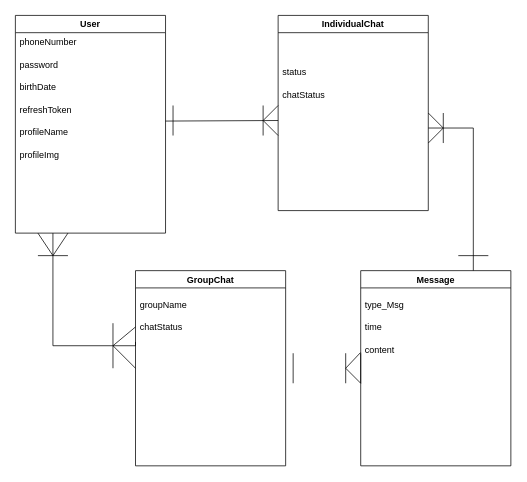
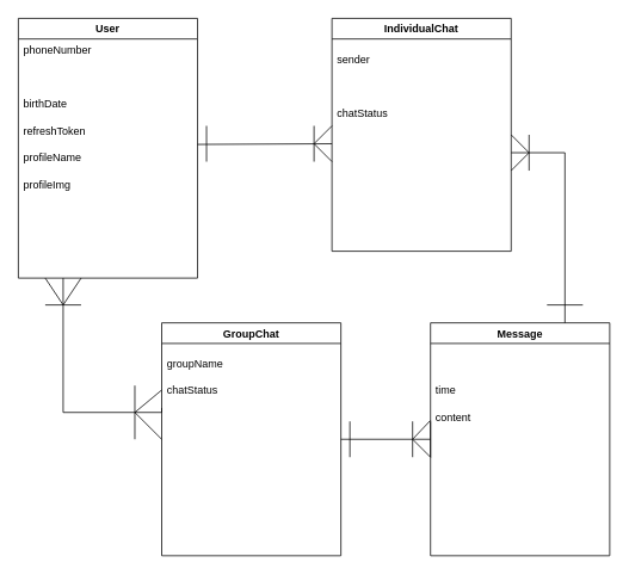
+ <mxCell id="11" value="sender" style="text;strokeColor=none;fillColor=none;align=left;verticalAlign=middle;spacingLeft=4;spacingRight=4;overflow=hidden;points=[[0,0.5],[1,0.5]];portConstraint=eastwest;rotatable=0;" parent="9" vertex="1"><mxGeometry y="30" width="200" height="30" as="geometry" /></mxCell>
- <mxCell id="5" value="password" style="text;strokeColor=none;fillColor=none;align=left;verticalAlign=middle;spacingLeft=4;spacingRight=4;overflow=hidden;points=[[0,0.5],[1,0.5]];portConstraint=eastwest;rotatable=0;" parent="2" vertex="1"><mxGeometry y="50" width="200" height="30" as="geometry" /></mxCell>
- <mxCell id="10" value="status" style="text;strokeColor=none;fillColor=none;align=left;verticalAlign=middle;spacingLeft=4;spacingRight=4;overflow=hidden;points=[[0,0.5],[1,0.5]];portConstraint=eastwest;rotatable=0;" parent="9" vertex="1"><mxGeometry y="60" width="200" height="30" as="geometry" /></mxCell>
- <mxCell id="18" value="type_Msg" style="text;strokeColor=none;fillColor=none;align=left;verticalAlign=middle;spacingLeft=4;spacingRight=4;overflow=hidden;points=[[0,0.5],[1,0.5]];portConstraint=eastwest;rotatable=0;" parent="16" vertex="1"><mxGeometry y="30" width="200" height="30" as="geometry" /></mxCell>
+ <mxCell id="34" value="" style="endArrow=none;html=1;rounded=0;entryX=0;entryY=0.5;entryDx=0;entryDy=0;exitX=1;exitY=0.5;exitDx=0;exitDy=0;" parent="1" source="13" target="16" edge="1"><mxGeometry width="50" height="50" relative="1" as="geometry"><mxPoint x="380" y="470" as="sourcePoint" /><mxPoint x="490" y="470" as="targetPoint" /></mxGeometry></mxCell>
